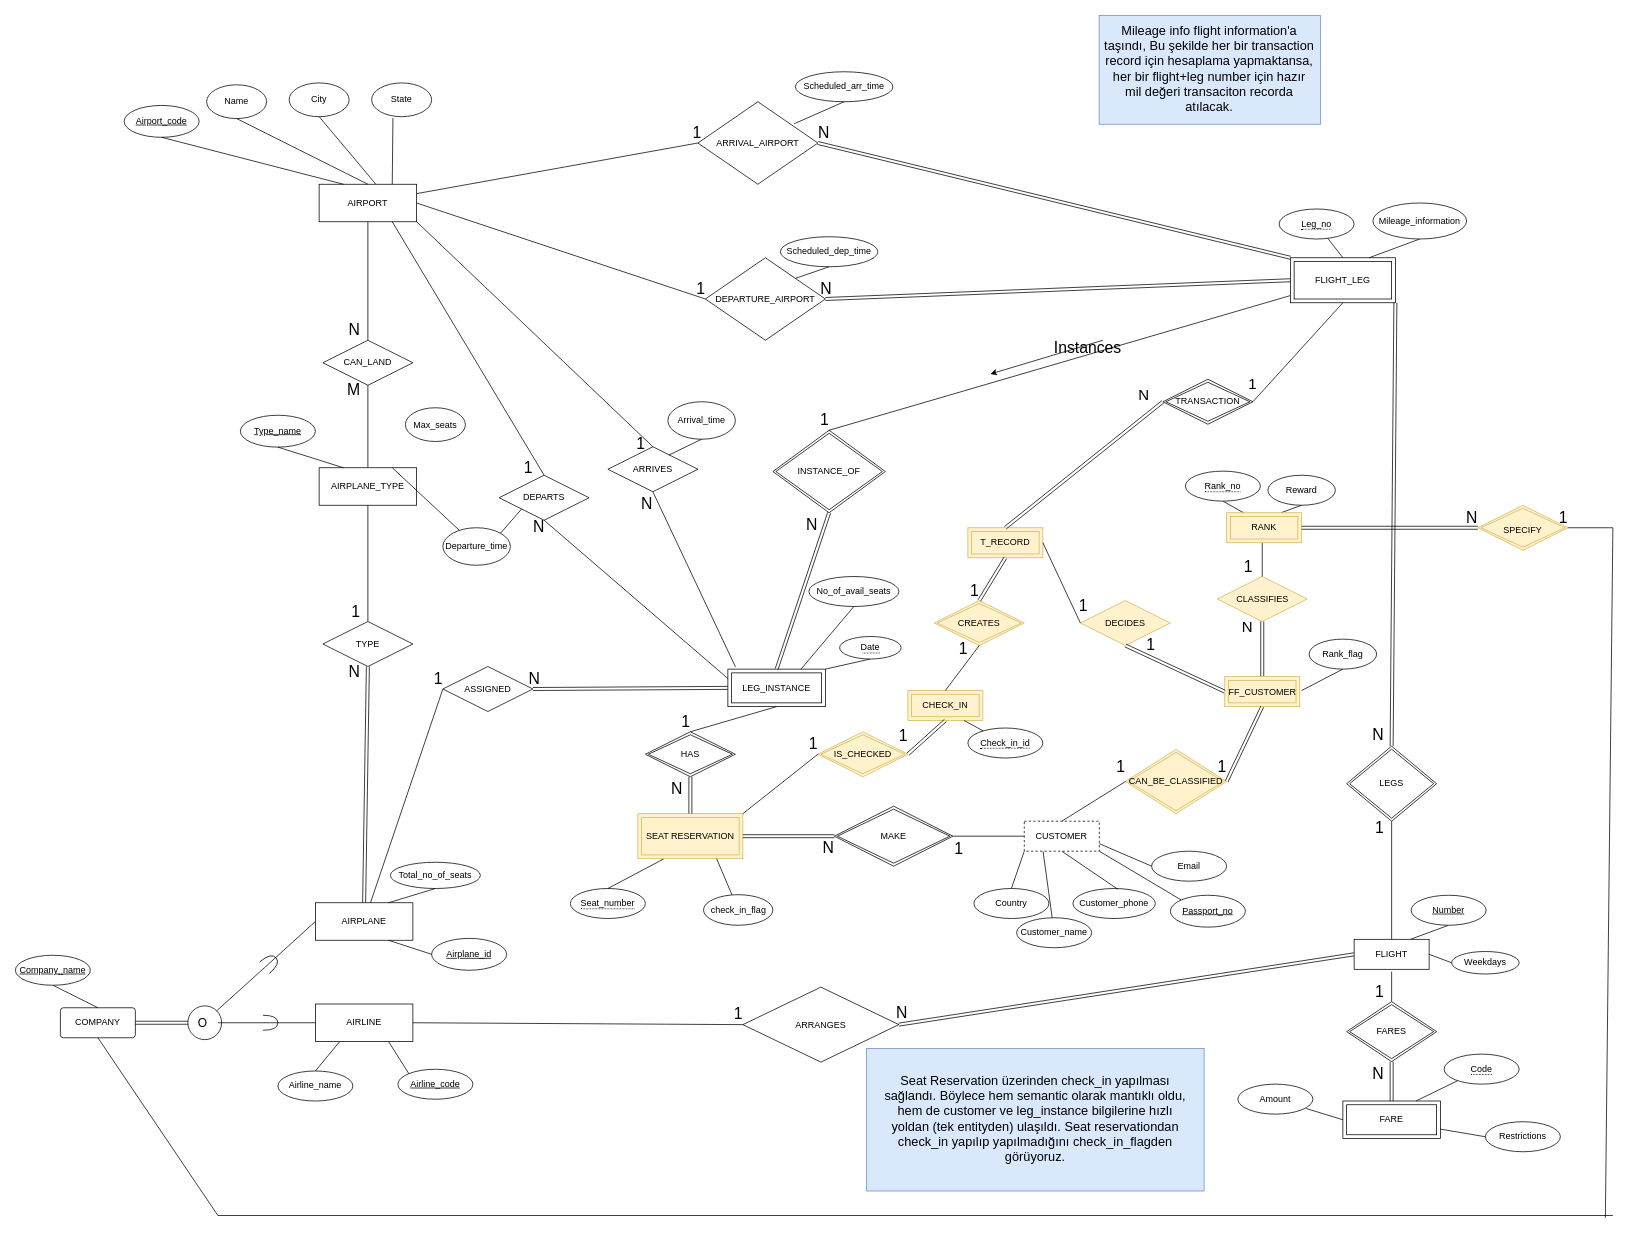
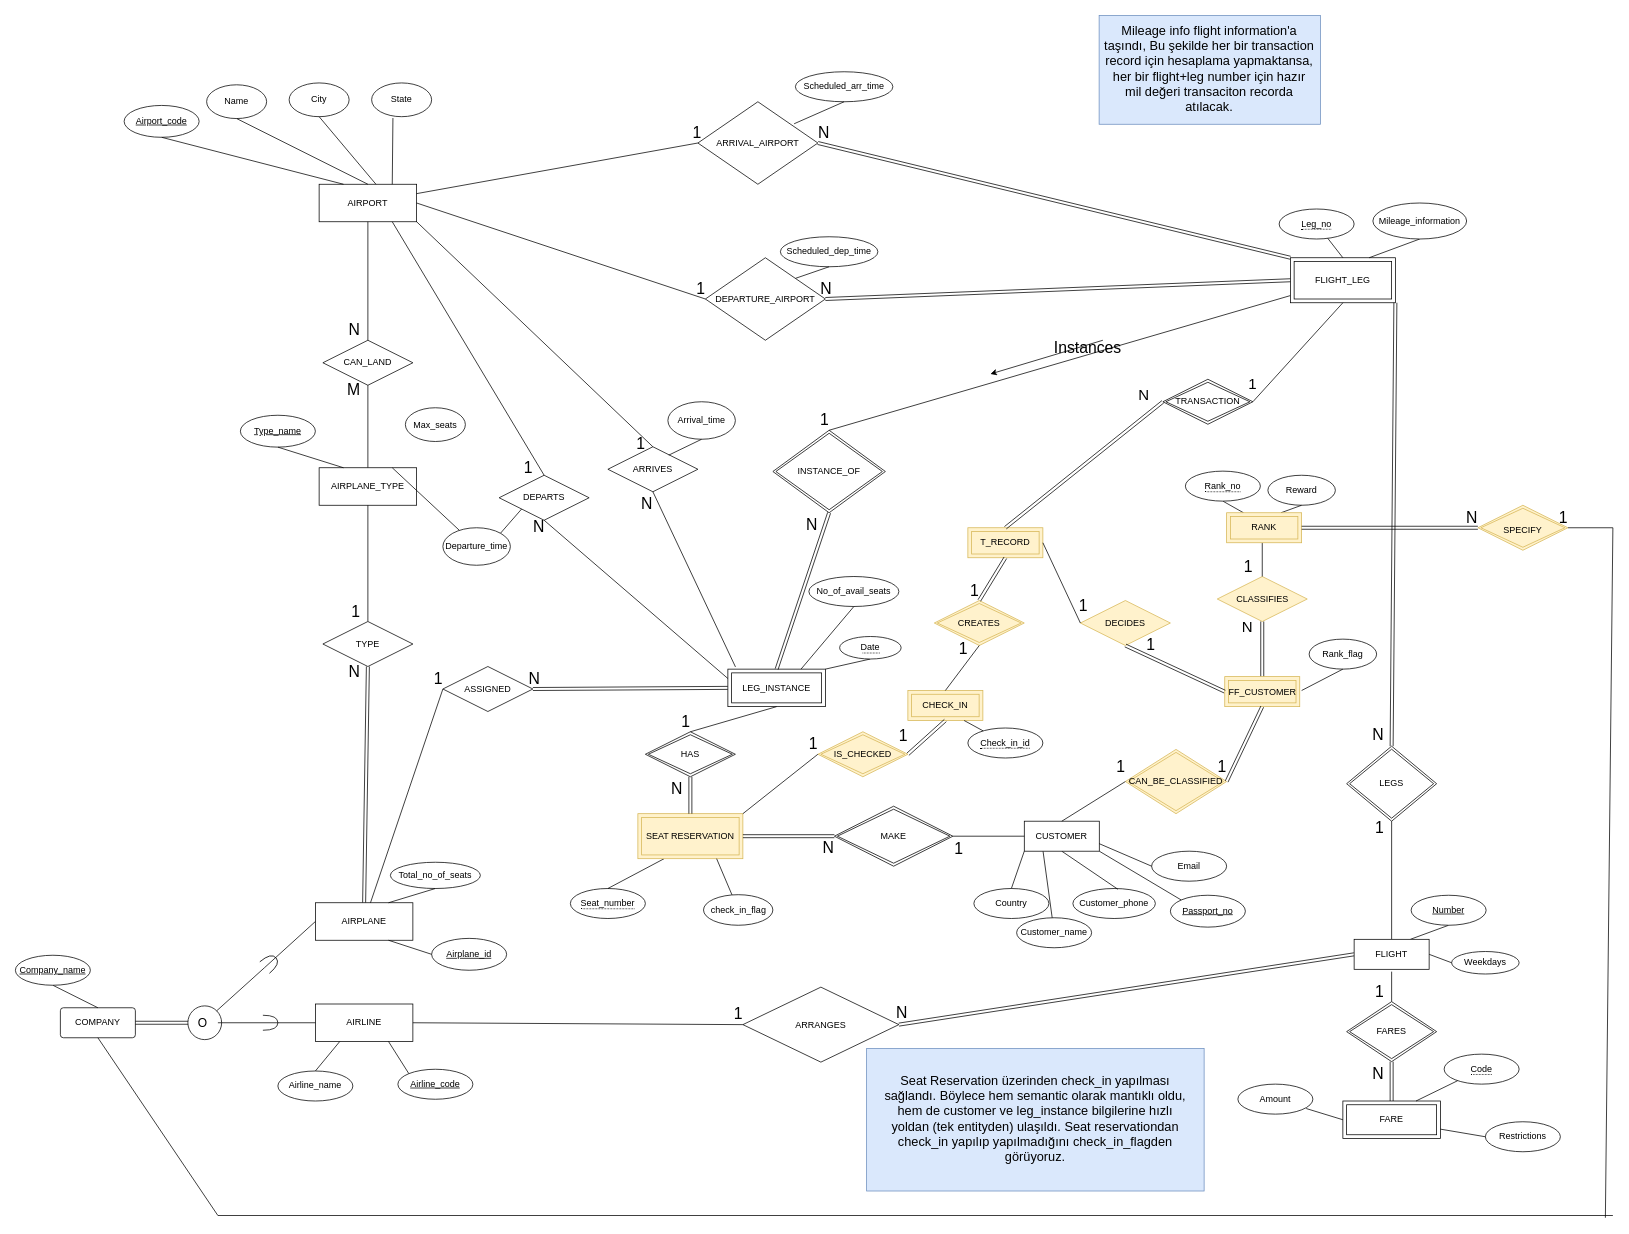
- <mxCell id="97" value="CUSTOMER" style="whiteSpace=wrap;html=1;align=center;spacing=2;dashed=1;" parent="1" vertex="1"><mxGeometry x="1365.22" y="1094.25" width="100" height="40" as="geometry" /></mxCell>
+ <mxCell id="97" value="CUSTOMER" style="whiteSpace=wrap;html=1;align=center;spacing=2;" parent="1" vertex="1"><mxGeometry x="1365.22" y="1094.25" width="100" height="40" as="geometry" /></mxCell>
